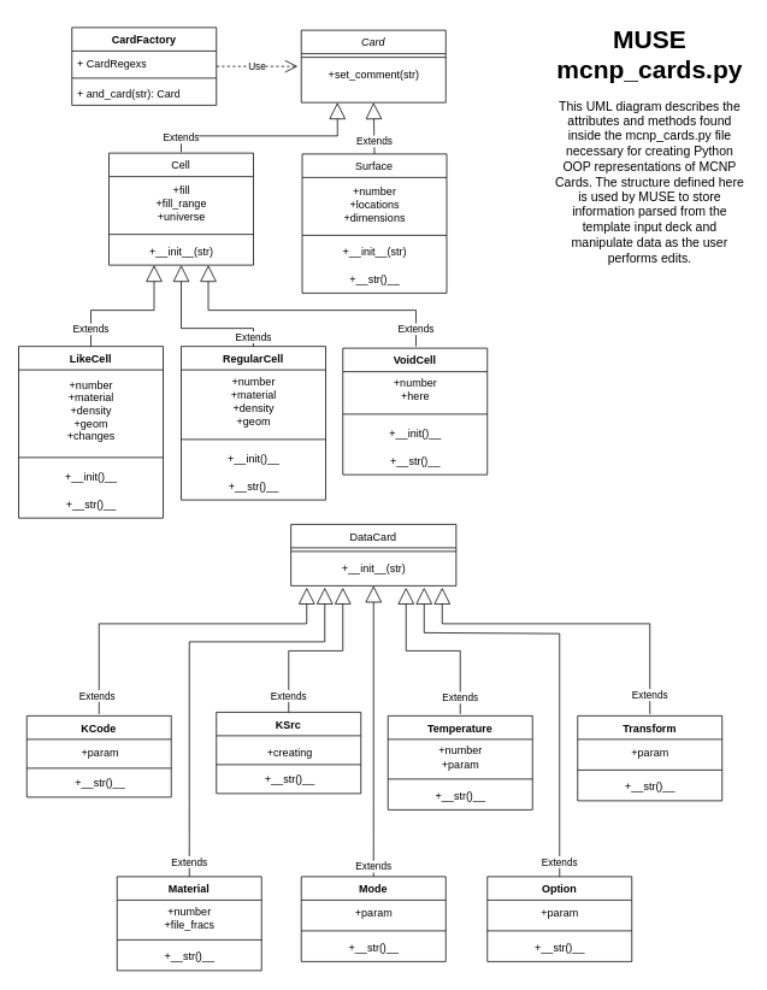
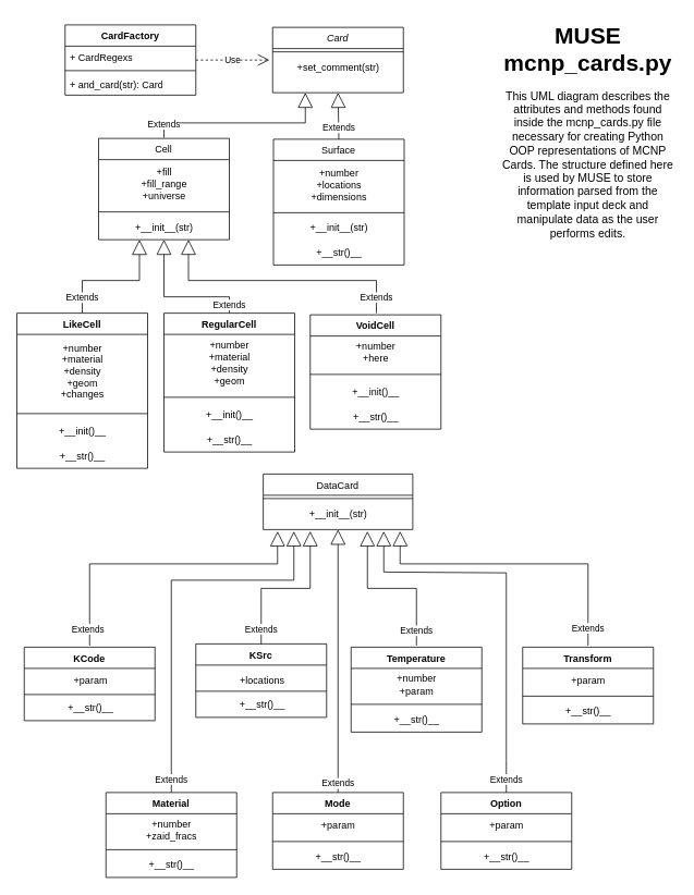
- <mxCell id="74" value="+creating" style="text;html=1;align=center;verticalAlign=middle;resizable=0;points=[];autosize=1;strokeColor=none;fillColor=none;" vertex="1" parent="1"><mxGeometry x="280" y="818" width="80" height="30" as="geometry" /></mxCell>
+ <mxCell id="74" value="+locations" style="text;html=1;align=center;verticalAlign=middle;resizable=0;points=[];autosize=1;strokeColor=none;fillColor=none;" vertex="1" parent="1"><mxGeometry x="280" y="818" width="80" height="30" as="geometry" /></mxCell>
- <mxCell id="24" value="+number&lt;br&gt;+file_fracs" style="text;html=1;align=center;verticalAlign=middle;resizable=0;points=[];autosize=1;strokeColor=none;fillColor=none;" vertex="1" parent="22"><mxGeometry y="26" width="160" height="40" as="geometry" /></mxCell>
+ <mxCell id="24" value="+number&lt;br&gt;+zaid_fracs" style="text;html=1;align=center;verticalAlign=middle;resizable=0;points=[];autosize=1;strokeColor=none;fillColor=none;" vertex="1" parent="22"><mxGeometry y="26" width="160" height="40" as="geometry" /></mxCell>
